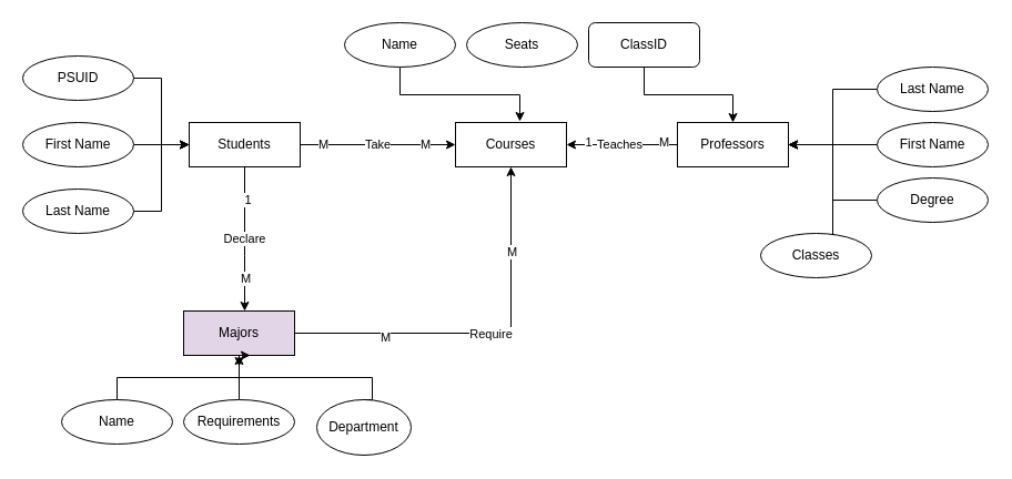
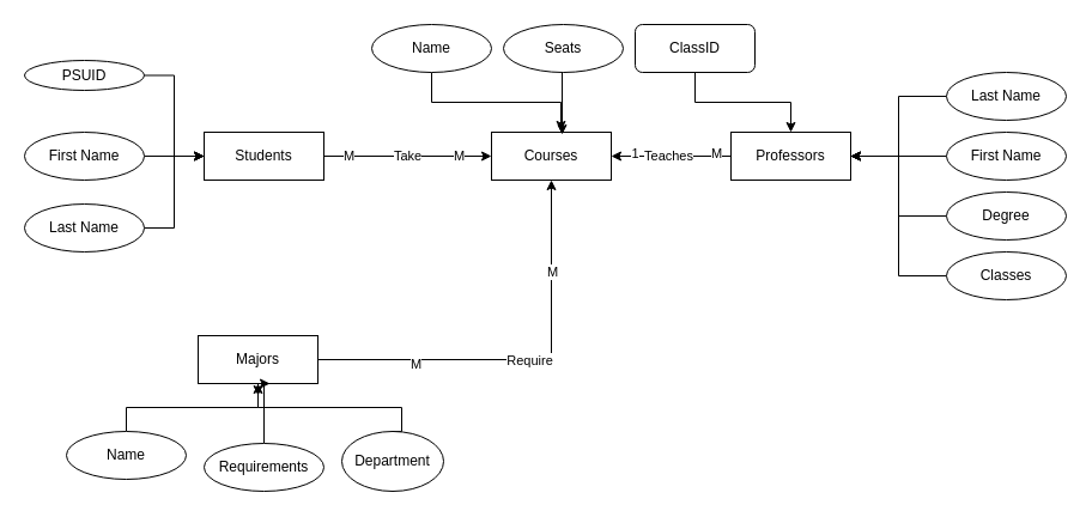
- <mxCell id="17" value="PSUID" style="ellipse;whiteSpace=wrap;html=1;align=center;" vertex="1" parent="1"><mxGeometry x="20" y="50" width="100" height="40" as="geometry" /></mxCell>
+ <mxCell id="17" value="PSUID" style="ellipse;whiteSpace=wrap;html=1;align=center;" vertex="1" parent="1"><mxGeometry x="20" y="50" width="100" height="25" as="geometry" /></mxCell>
+ <mxCell id="5" style="edgeStyle=orthogonalEdgeStyle;rounded=0;orthogonalLoop=1;jettySize=auto;html=1;exitX=0.5;exitY=1;exitDx=0;exitDy=0;entryX=0.59;entryY=0.05;entryDx=0;entryDy=0;entryPerimeter=0;" edge="1" parent="1" source="6" target="2"><mxGeometry relative="1" as="geometry"><mxPoint x="480" y="100" as="targetPoint" /><Array as="points"><mxPoint x="469" y="60" /></Array></mxGeometry></mxCell>
- <mxCell id="12" value="Declare" style="edgeStyle=orthogonalEdgeStyle;rounded=0;orthogonalLoop=1;jettySize=auto;html=1;exitX=0.5;exitY=1;exitDx=0;exitDy=0;" edge="1" parent="1" source="15" target="39"><mxGeometry relative="1" as="geometry"><Array as="points"><mxPoint x="220" y="230" /><mxPoint x="220" y="230" /></Array></mxGeometry></mxCell>
- <mxCell id="13" value="1" style="edgeLabel;html=1;align=center;verticalAlign=middle;resizable=0;points=[];" vertex="1" connectable="0" parent="12"><mxGeometry x="0.231" y="51" relative="1" as="geometry"><mxPoint x="-49" y="-51" as="offset" /></mxGeometry></mxCell>
- <mxCell id="14" value="M" style="edgeLabel;html=1;align=center;verticalAlign=middle;resizable=0;points=[];" vertex="1" connectable="0" parent="12"><mxGeometry x="0.538" relative="1" as="geometry"><mxPoint as="offset" /></mxGeometry></mxCell>
- <mxCell id="34" value="Classes" style="ellipse;whiteSpace=wrap;html=1;align=center;" vertex="1" parent="1"><mxGeometry x="685" y="210" width="100" height="40" as="geometry" /></mxCell>
+ <mxCell id="34" value="Classes" style="ellipse;whiteSpace=wrap;html=1;align=center;" vertex="1" parent="1"><mxGeometry x="790" y="210" width="100" height="40" as="geometry" /></mxCell>
- <mxCell id="39" value="Majors" style="whiteSpace=wrap;html=1;align=center;fillColor=#e1d5e7;" vertex="1" parent="1"><mxGeometry x="165" y="280" width="100" height="40" as="geometry" /></mxCell>
+ <mxCell id="39" value="Majors" style="whiteSpace=wrap;html=1;align=center;" vertex="1" parent="1"><mxGeometry x="165" y="280" width="100" height="40" as="geometry" /></mxCell>
- <mxCell id="43" value="Requirements" style="ellipse;whiteSpace=wrap;html=1;align=center;" vertex="1" parent="1"><mxGeometry x="165" y="360" width="100" height="40" as="geometry" /></mxCell>
+ <mxCell id="43" value="Requirements" style="ellipse;whiteSpace=wrap;html=1;align=center;" vertex="1" parent="1"><mxGeometry x="170" y="370" width="100" height="40" as="geometry" /></mxCell>
